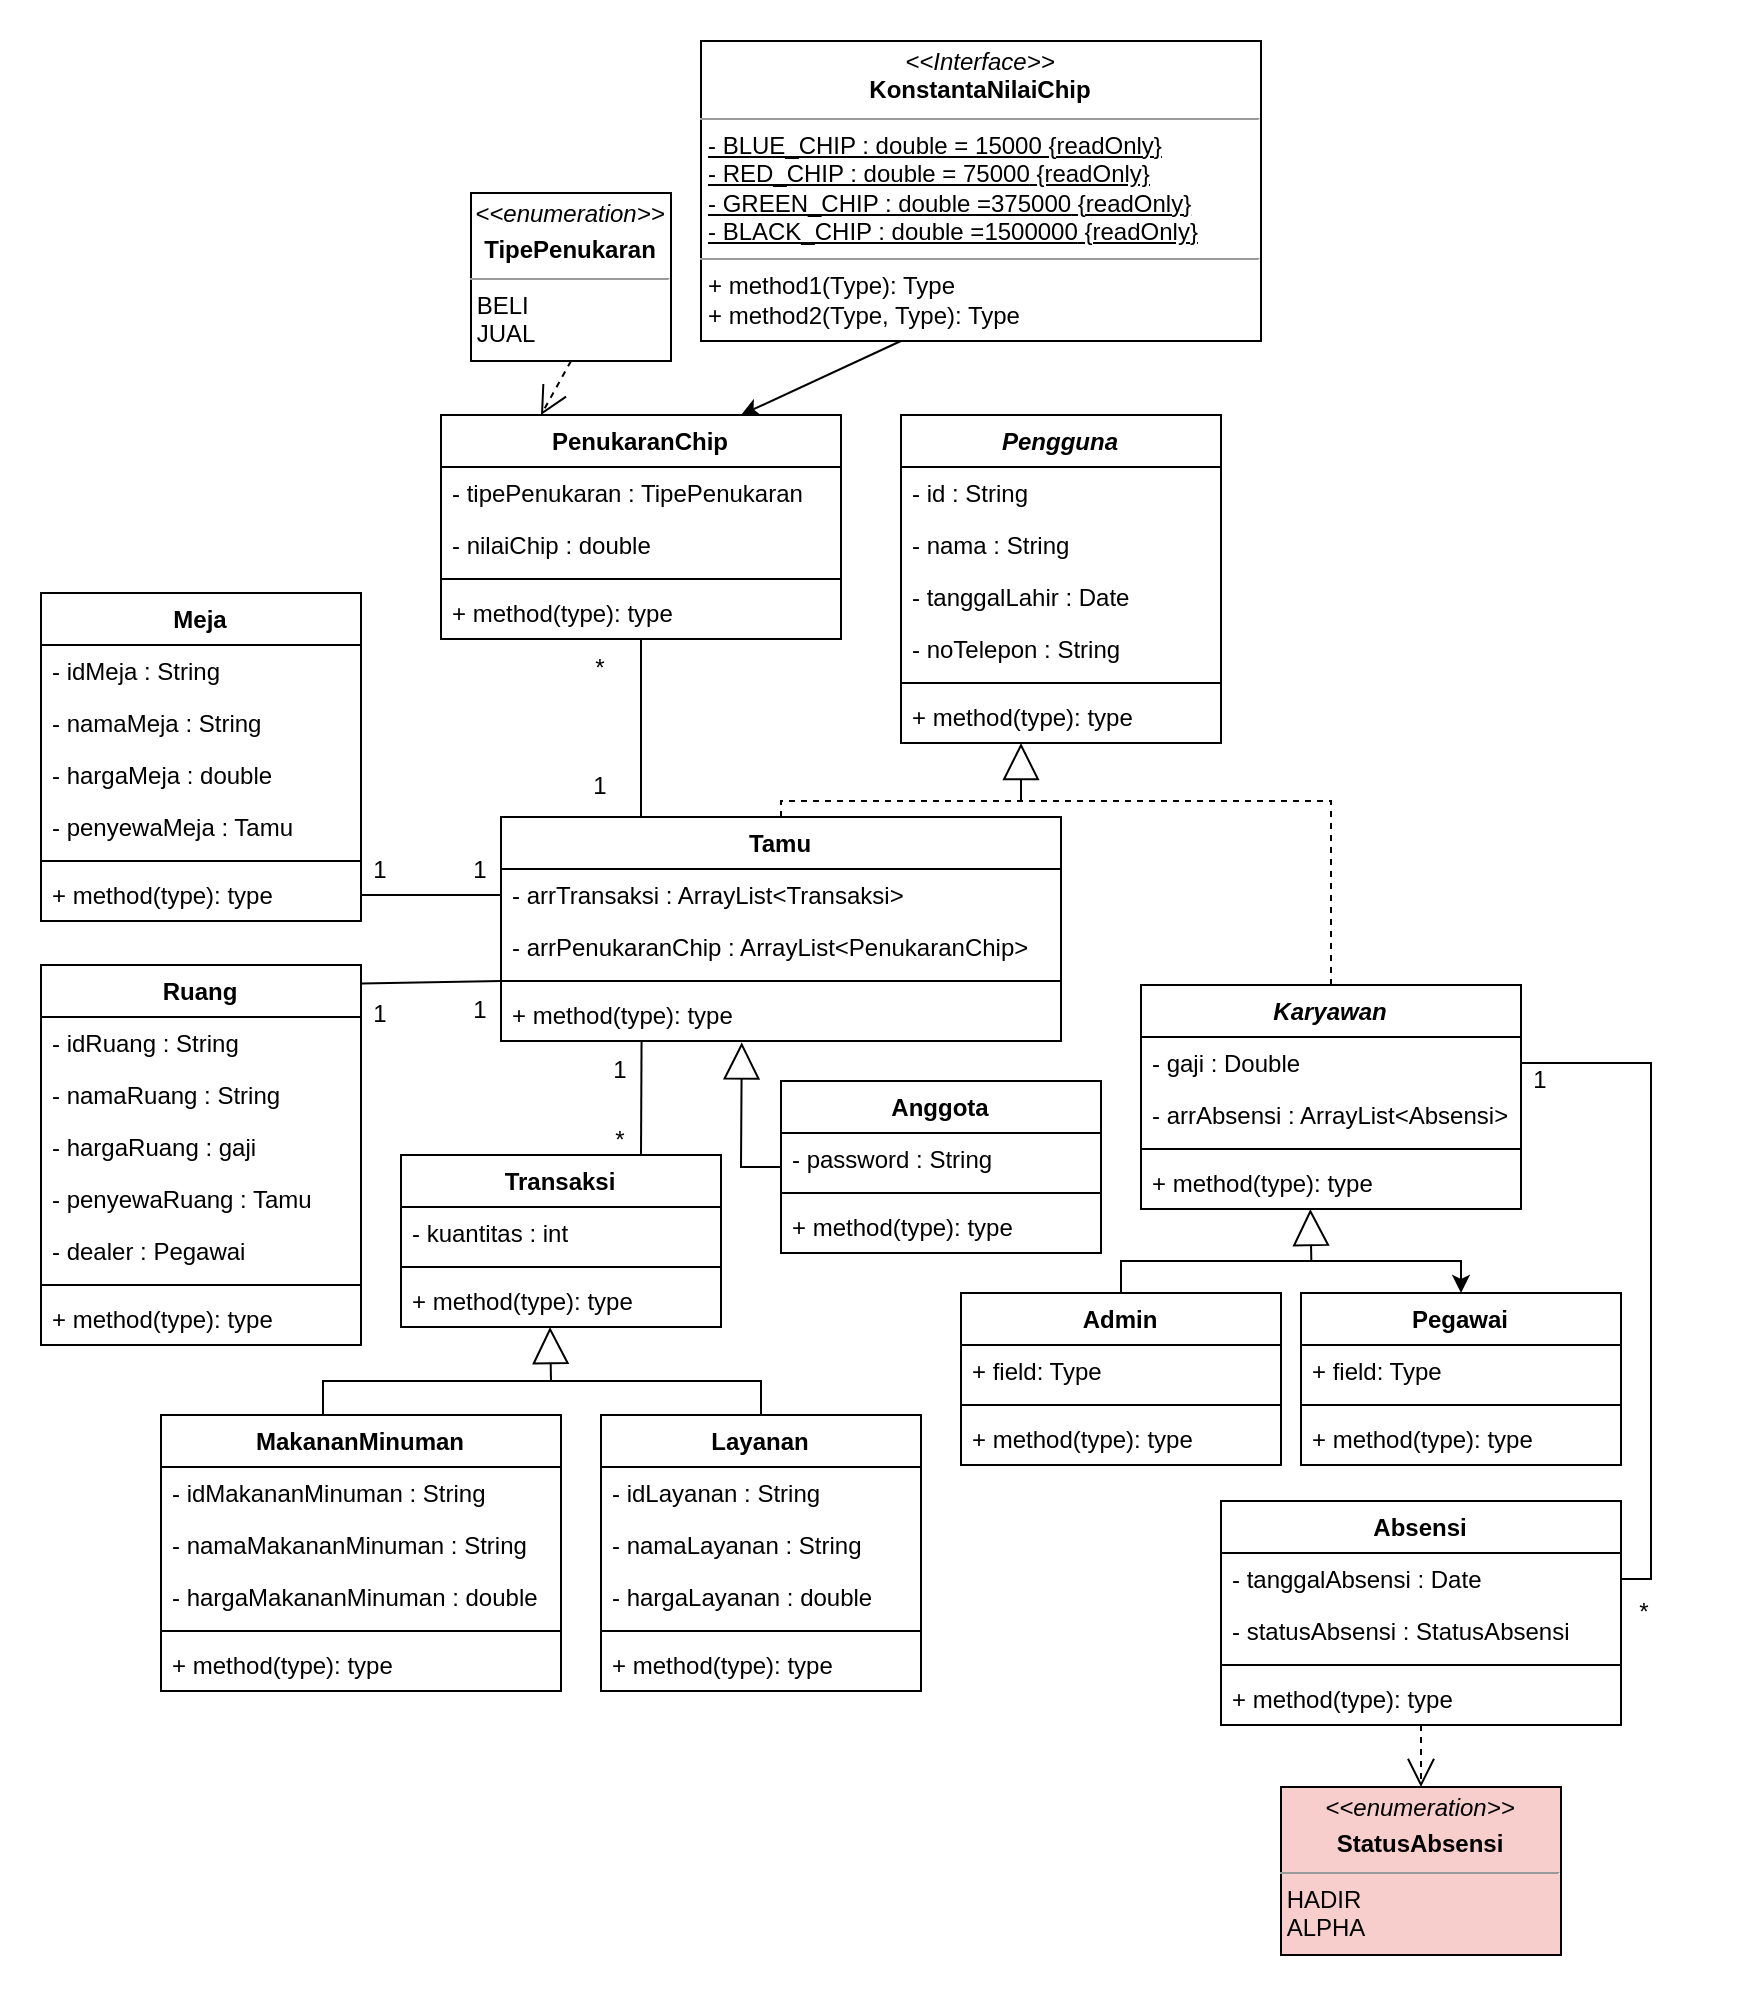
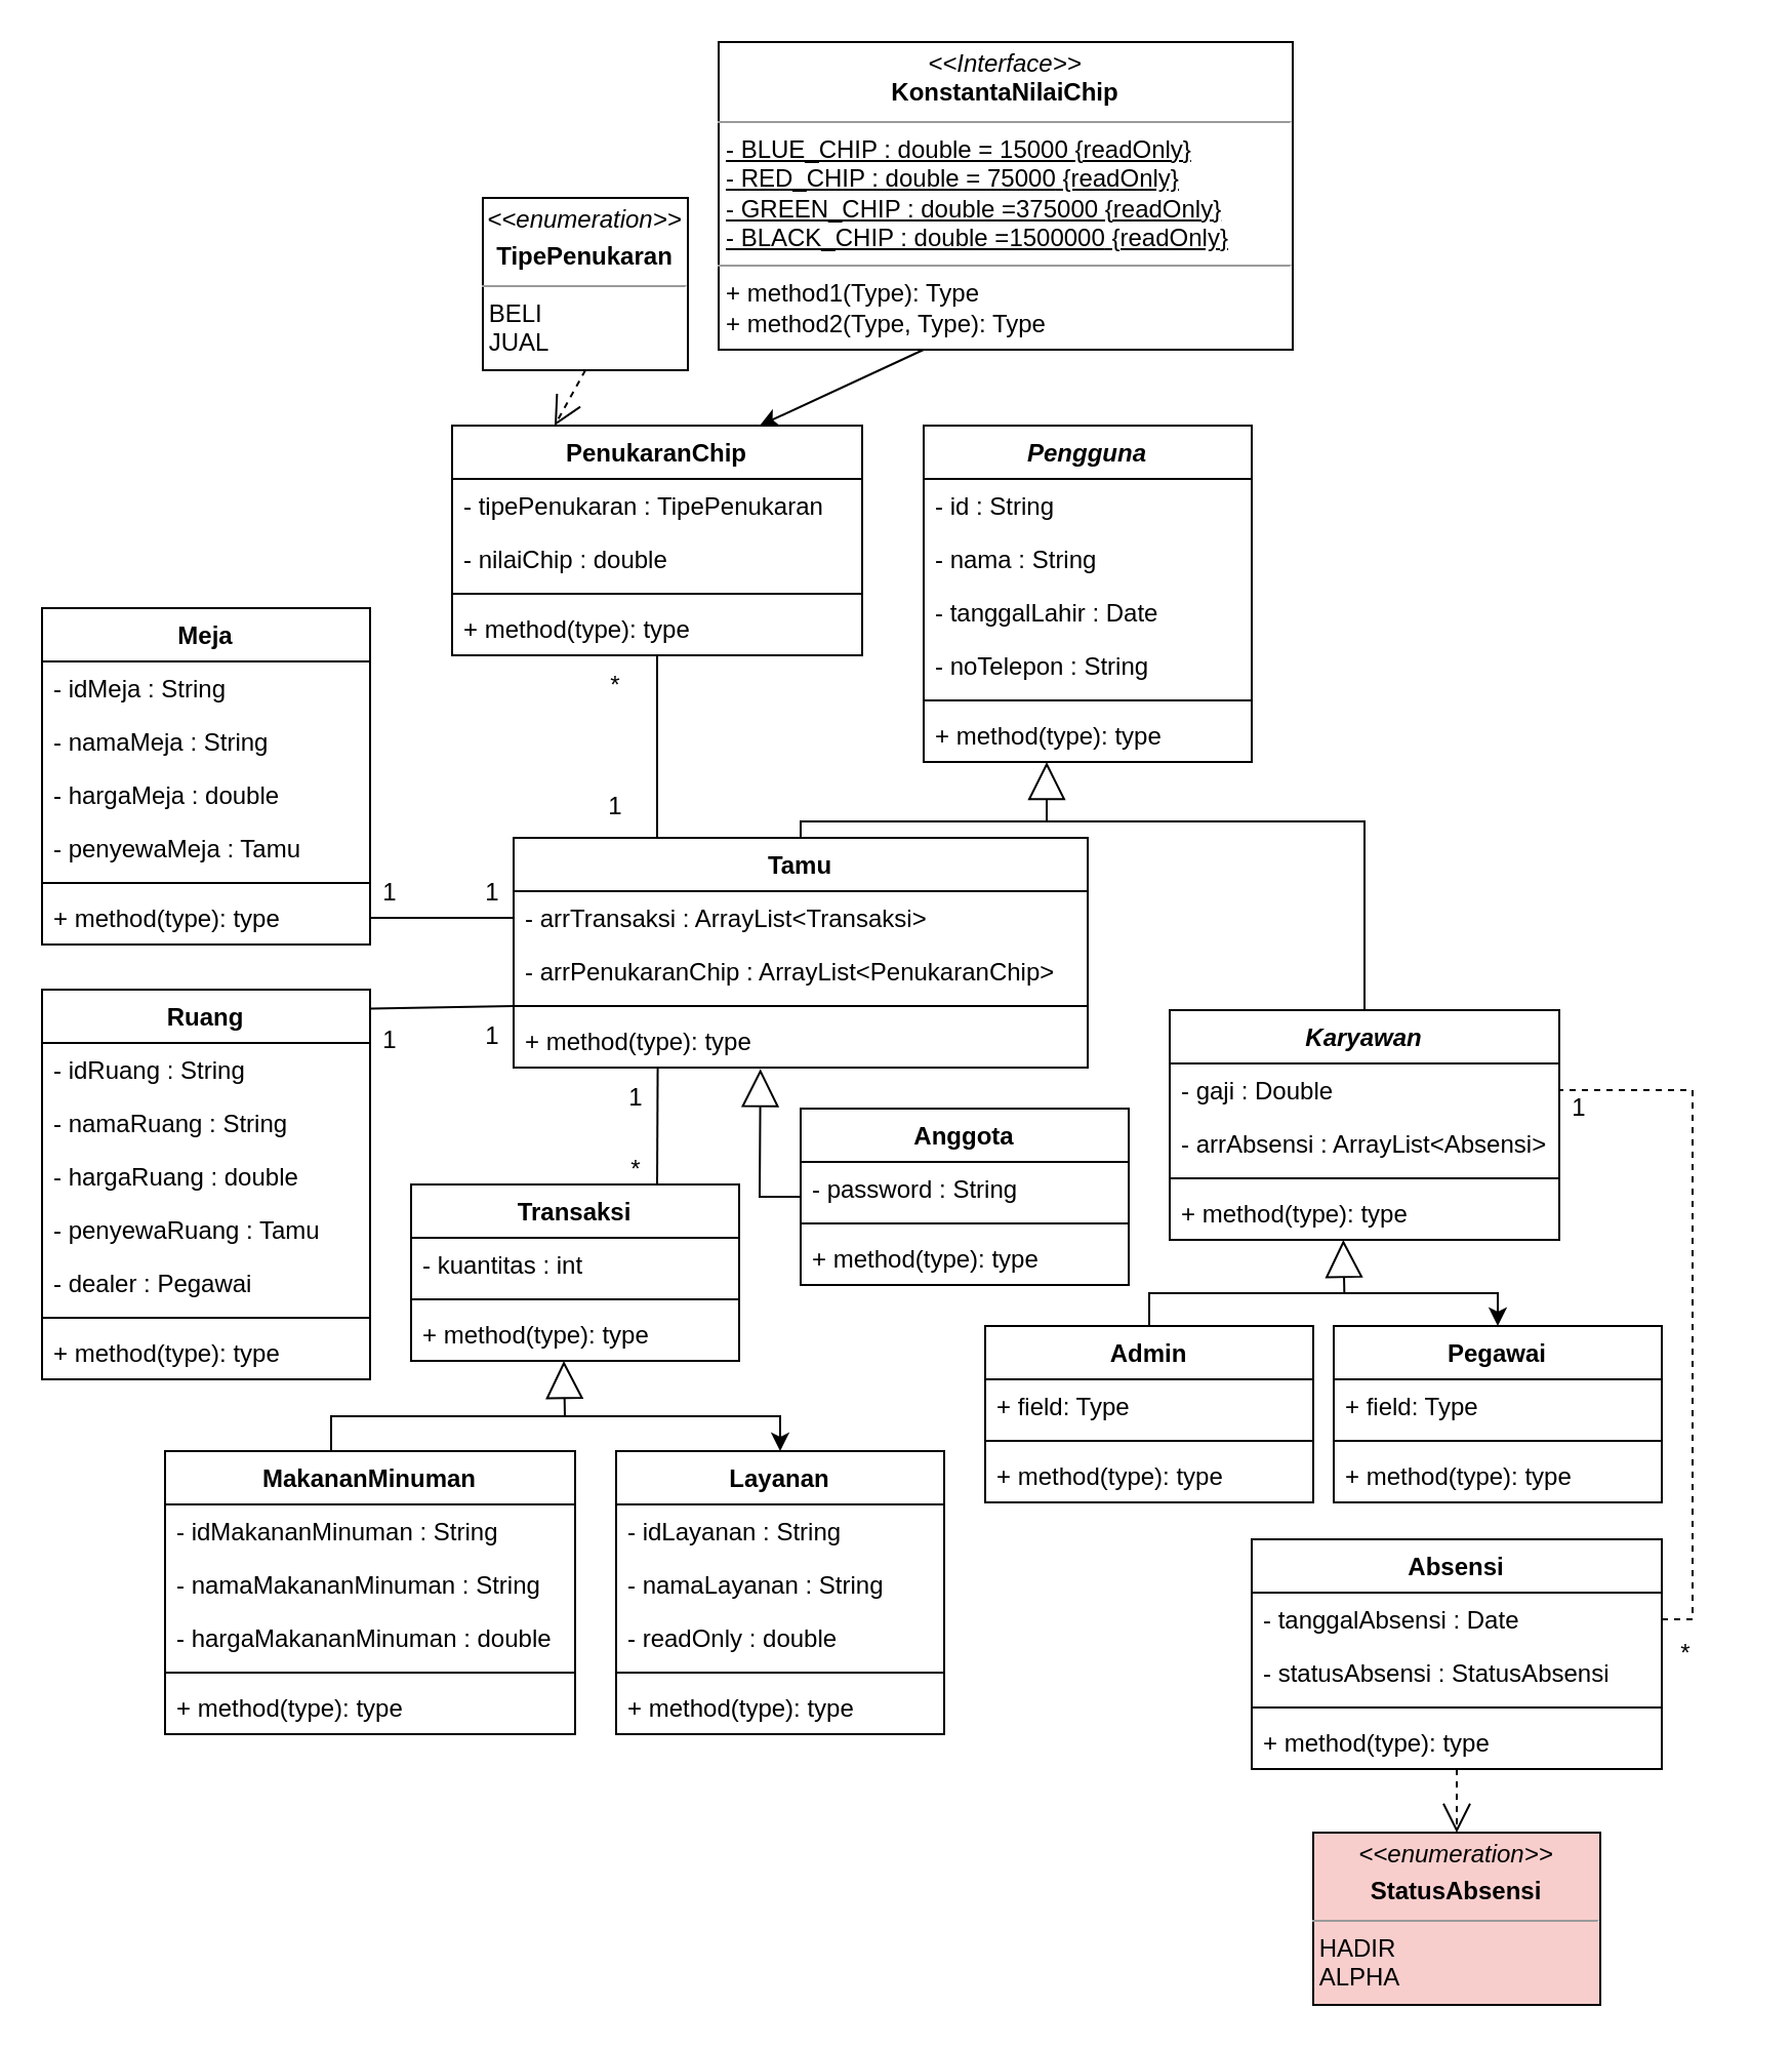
- <mxCell id="38" value="" style="endArrow=none;html=1;rounded=0;exitX=0.5;exitY=0;exitDx=0;exitDy=0;entryX=0.5;entryY=0;entryDx=0;entryDy=0;dashed=1;" parent="1" source="9" target="18" edge="1"><mxGeometry width="50" height="50" relative="1" as="geometry"><mxPoint x="318" y="407" as="sourcePoint" /><mxPoint x="738" y="417" as="targetPoint" /><Array as="points"><mxPoint x="390" y="400" /><mxPoint x="665" y="400" /></Array></mxGeometry></mxCell>
+ <mxCell id="38" value="" style="endArrow=none;html=1;rounded=0;exitX=0.5;exitY=0;exitDx=0;exitDy=0;entryX=0.5;entryY=0;entryDx=0;entryDy=0;" parent="1" source="9" target="18" edge="1"><mxGeometry width="50" height="50" relative="1" as="geometry"><mxPoint x="318" y="407" as="sourcePoint" /><mxPoint x="738" y="417" as="targetPoint" /><Array as="points"><mxPoint x="390" y="400" /><mxPoint x="665" y="400" /></Array></mxGeometry></mxCell>
- <mxCell id="89" value="- hargaRuang : gaji" style="text;strokeColor=none;fillColor=none;align=left;verticalAlign=top;spacingLeft=4;spacingRight=4;overflow=hidden;rotatable=0;points=[[0,0.5],[1,0.5]];portConstraint=eastwest;" vertex="1" parent="86"><mxGeometry y="78" width="160" height="26" as="geometry" /></mxCell>
+ <mxCell id="89" value="- hargaRuang : double" style="text;strokeColor=none;fillColor=none;align=left;verticalAlign=top;spacingLeft=4;spacingRight=4;overflow=hidden;rotatable=0;points=[[0,0.5],[1,0.5]];portConstraint=eastwest;" vertex="1" parent="86"><mxGeometry y="78" width="160" height="26" as="geometry" /></mxCell>
- <mxCell id="72" value="" style="endArrow=none;html=1;rounded=0;fontSize=48;exitX=1;exitY=0.5;exitDx=0;exitDy=0;entryX=1;entryY=0.5;entryDx=0;entryDy=0;" edge="1" parent="1" source="32" target="19"><mxGeometry width="50" height="50" relative="1" as="geometry"><mxPoint x="-35" y="790" as="sourcePoint" /><mxPoint x="755" y="590" as="targetPoint" /><Array as="points"><mxPoint x="825" y="789" /><mxPoint x="825" y="531" /></Array></mxGeometry></mxCell>
+ <mxCell id="72" value="" style="endArrow=none;html=1;rounded=0;fontSize=48;exitX=1;exitY=0.5;exitDx=0;exitDy=0;entryX=1;entryY=0.5;entryDx=0;entryDy=0;dashed=1;" edge="1" parent="1" source="32" target="19"><mxGeometry width="50" height="50" relative="1" as="geometry"><mxPoint x="-35" y="790" as="sourcePoint" /><mxPoint x="755" y="590" as="targetPoint" /><Array as="points"><mxPoint x="825" y="789" /><mxPoint x="825" y="531" /></Array></mxGeometry></mxCell>
- <mxCell id="58" value="" style="endArrow=none;html=1;rounded=0;exitX=0.405;exitY=0;exitDx=0;exitDy=0;exitPerimeter=0;entryX=0.5;entryY=0;entryDx=0;entryDy=0;" parent="1" source="46" target="52" edge="1"><mxGeometry width="50" height="50" relative="1" as="geometry"><mxPoint x="135" y="667" as="sourcePoint" /><mxPoint x="495" y="667" as="targetPoint" /><Array as="points"><mxPoint x="161" y="690" /><mxPoint x="380" y="690" /></Array></mxGeometry></mxCell>
+ <mxCell id="58" value="" style="endArrow=classic;html=1;rounded=0;exitX=0.405;exitY=0;exitDx=0;exitDy=0;exitPerimeter=0;entryX=0.5;entryY=0;entryDx=0;entryDy=0;" parent="1" source="46" target="52" edge="1"><mxGeometry width="50" height="50" relative="1" as="geometry"><mxPoint x="135" y="667" as="sourcePoint" /><mxPoint x="495" y="667" as="targetPoint" /><Array as="points"><mxPoint x="161" y="690" /><mxPoint x="380" y="690" /></Array></mxGeometry></mxCell>
- <mxCell id="55" value="- hargaLayanan : double" style="text;strokeColor=none;fillColor=none;align=left;verticalAlign=top;spacingLeft=4;spacingRight=4;overflow=hidden;rotatable=0;points=[[0,0.5],[1,0.5]];portConstraint=eastwest;" parent="52" vertex="1"><mxGeometry y="78" width="160" height="26" as="geometry" /></mxCell>
+ <mxCell id="55" value="- readOnly : double" style="text;strokeColor=none;fillColor=none;align=left;verticalAlign=top;spacingLeft=4;spacingRight=4;overflow=hidden;rotatable=0;points=[[0,0.5],[1,0.5]];portConstraint=eastwest;" parent="52" vertex="1"><mxGeometry y="78" width="160" height="26" as="geometry" /></mxCell>
